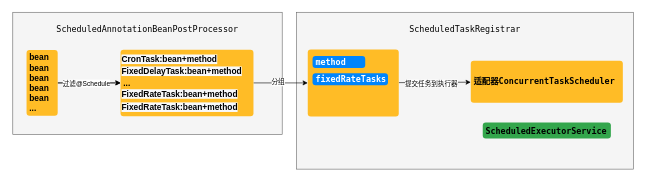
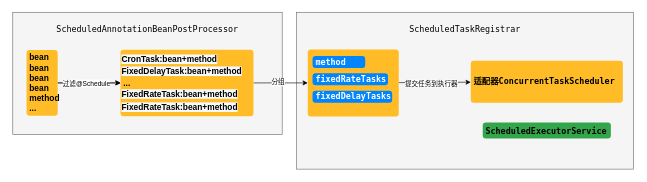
- <mxCell id="7" value="bean&lt;br&gt;bean&lt;br&gt;bean&lt;br&gt;bean&lt;br&gt;bean&lt;br&gt;..." style="html=1;shadow=0;dashed=0;shape=mxgraph.bootstrap.rrect;rSize=5;strokeColor=none;strokeWidth=1;fillColor=#FFBC26;fontColor=#000000;whiteSpace=wrap;align=left;verticalAlign=middle;spacingLeft=0;fontStyle=1;fontSize=14;spacing=5;flipH=0;" parent="1" vertex="1"><mxGeometry x="43" y="83" width="52" height="110" as="geometry" /></mxCell>
+ <mxCell id="7" value="bean&lt;br&gt;bean&lt;br&gt;bean&lt;br&gt;bean&lt;br&gt;method&lt;br&gt;..." style="html=1;shadow=0;dashed=0;shape=mxgraph.bootstrap.rrect;rSize=5;strokeColor=none;strokeWidth=1;fillColor=#FFBC26;fontColor=#000000;whiteSpace=wrap;align=left;verticalAlign=middle;spacingLeft=0;fontStyle=1;fontSize=14;spacing=5;flipH=0;" parent="1" vertex="1"><mxGeometry x="43" y="83" width="52" height="110" as="geometry" /></mxCell>
+ <mxCell id="16" value="&lt;pre style=&quot;font-family: &amp;quot;jetbrains mono&amp;quot; , monospace ; font-size: 10.5pt&quot;&gt;&lt;pre style=&quot;font-family: &amp;quot;jetbrains mono&amp;quot;, monospace; font-size: 10.5pt;&quot;&gt;&lt;span style=&quot;&quot;&gt;fixedDelayTasks&lt;/span&gt;&lt;/pre&gt;&lt;/pre&gt;" style="html=1;shadow=0;dashed=0;shape=mxgraph.bootstrap.rrect;rSize=5;strokeColor=none;strokeWidth=1;fillColor=#0085FC;whiteSpace=wrap;align=left;verticalAlign=middle;spacingLeft=0;fontStyle=1;fontSize=14;spacing=5;labelBorderColor=none;labelBackgroundColor=none;fontColor=#FFFFFF;" parent="1" vertex="1"><mxGeometry x="520.71" y="151" width="133" height="20" as="geometry" /></mxCell>
